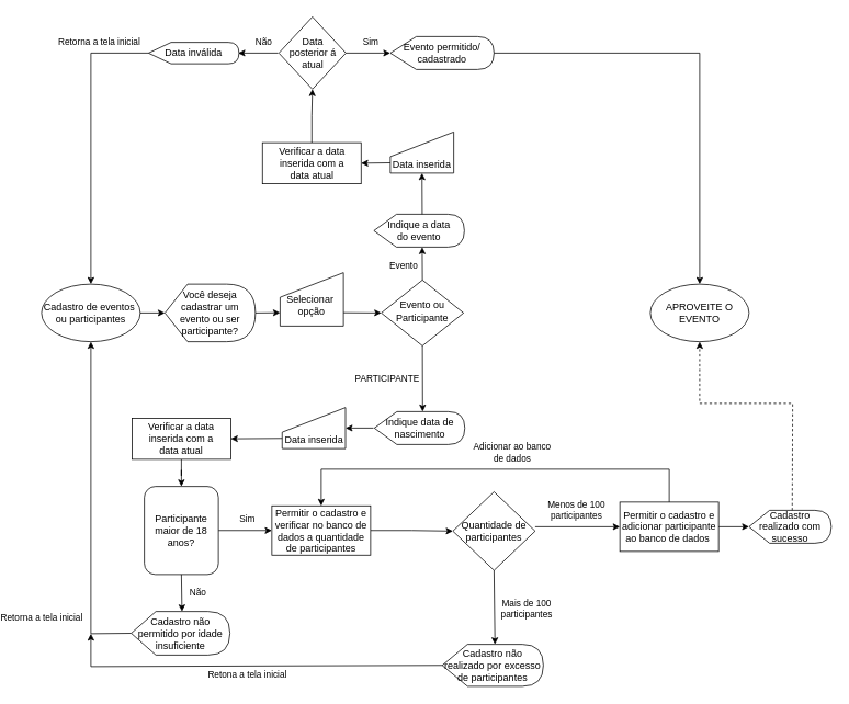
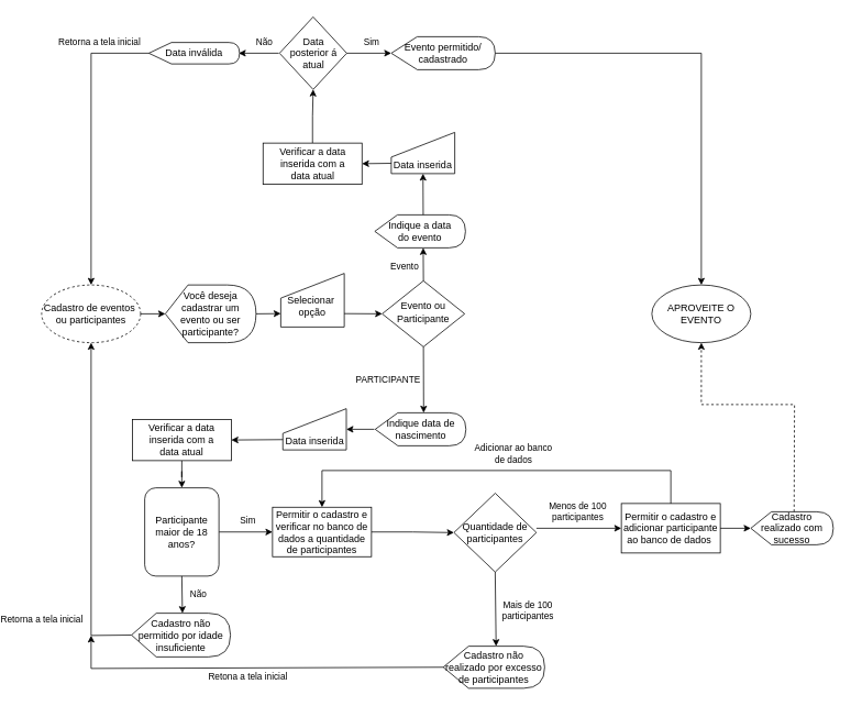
- <mxCell id="3" value="Cadastro de eventos&amp;nbsp;&lt;br&gt;ou participantes" style="ellipse;whiteSpace=wrap;html=1;" parent="1" vertex="1"><mxGeometry x="20" y="345" width="120" height="70" as="geometry" /></mxCell>
+ <mxCell id="3" value="Cadastro de eventos&amp;nbsp;&lt;br&gt;ou participantes" style="ellipse;whiteSpace=wrap;html=1;dashed=1;" parent="1" vertex="1"><mxGeometry x="20" y="345" width="120" height="70" as="geometry" /></mxCell>
